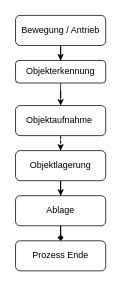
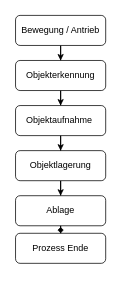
- <mxCell id="5" value="Objekterkennung" style="rounded=1;whiteSpace=wrap;html=1;" parent="1" vertex="1"><mxGeometry x="20" y="80" width="120" height="30" as="geometry" /></mxCell>
+ <mxCell id="5" value="Objekterkennung" style="rounded=1;whiteSpace=wrap;html=1;" parent="1" vertex="1"><mxGeometry x="20" y="80" width="120" height="40" as="geometry" /></mxCell>
- <mxCell id="8" value="" style="edgeStyle=orthogonalEdgeStyle;rounded=0;orthogonalLoop=1;jettySize=auto;html=1;dashed=1;" parent="1" source="9" target="7" edge="1"><mxGeometry relative="1" as="geometry" /></mxCell>
+ <mxCell id="8" value="" style="edgeStyle=orthogonalEdgeStyle;rounded=0;orthogonalLoop=1;jettySize=auto;html=1;" parent="1" source="9" target="7" edge="1"><mxGeometry relative="1" as="geometry" /></mxCell>
- <mxCell id="12" value="Prozess Ende" style="rounded=1;whiteSpace=wrap;html=1;" parent="1" vertex="1"><mxGeometry x="20" y="320" width="120" height="40" as="geometry" /></mxCell>
+ <mxCell id="12" value="Prozess Ende" style="rounded=1;whiteSpace=wrap;html=1;" parent="1" vertex="1"><mxGeometry x="20" y="310" width="120" height="40" as="geometry" /></mxCell>
